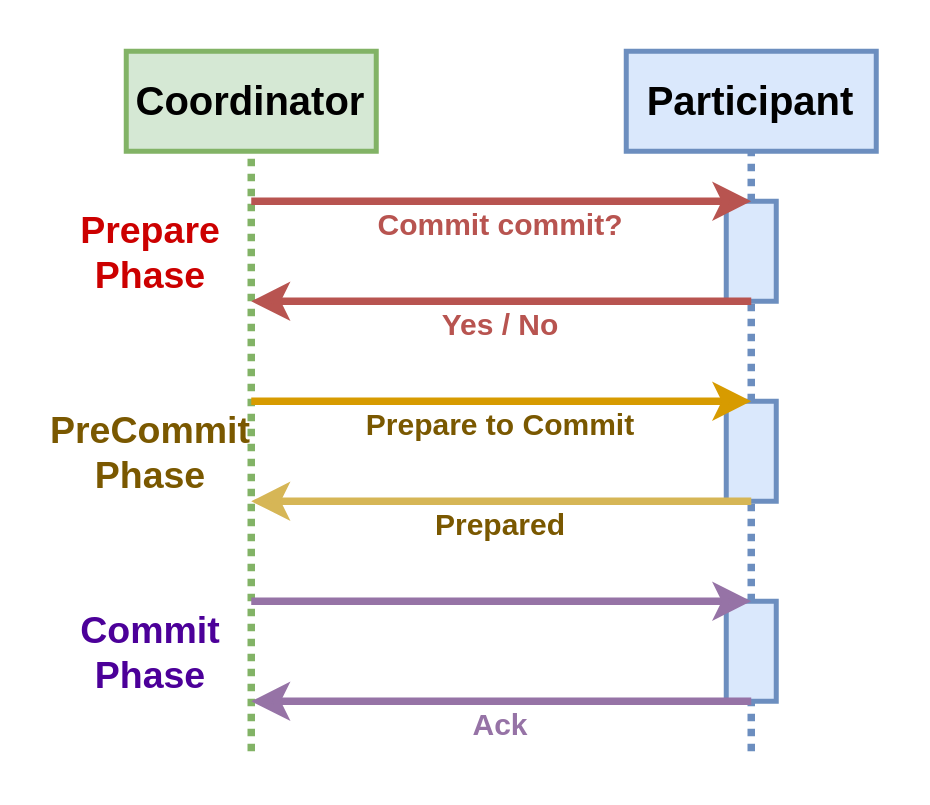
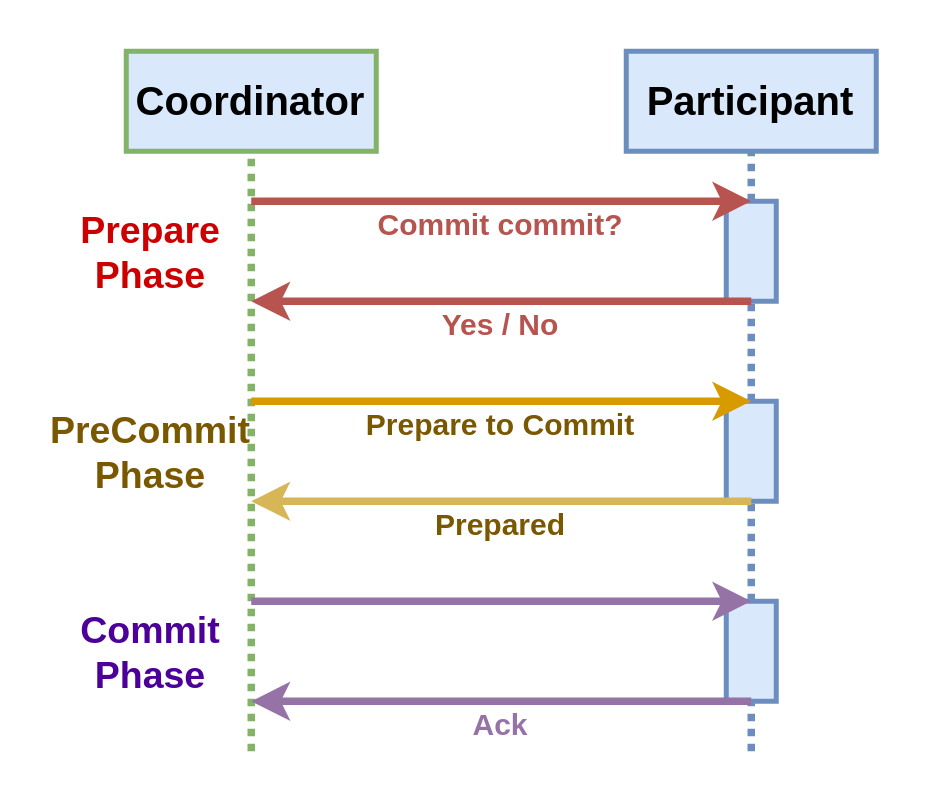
- <mxCell id="2" value="&lt;font style=&quot;font-size: 16px&quot;&gt;&lt;b&gt;Coordinator&lt;/b&gt;&lt;/font&gt;" style="rounded=0;whiteSpace=wrap;html=1;strokeWidth=2;fillColor=#d5e8d4;strokeColor=#82b366;" parent="1" vertex="1"><mxGeometry x="50" y="20" width="100" height="40" as="geometry" /></mxCell>
+ <mxCell id="2" value="&lt;font style=&quot;font-size: 16px&quot;&gt;&lt;b&gt;Coordinator&lt;/b&gt;&lt;/font&gt;" style="rounded=0;whiteSpace=wrap;html=1;strokeWidth=2;fillColor=#dae8fc;strokeColor=#82b366;" parent="1" vertex="1"><mxGeometry x="50" y="20" width="100" height="40" as="geometry" /></mxCell>
